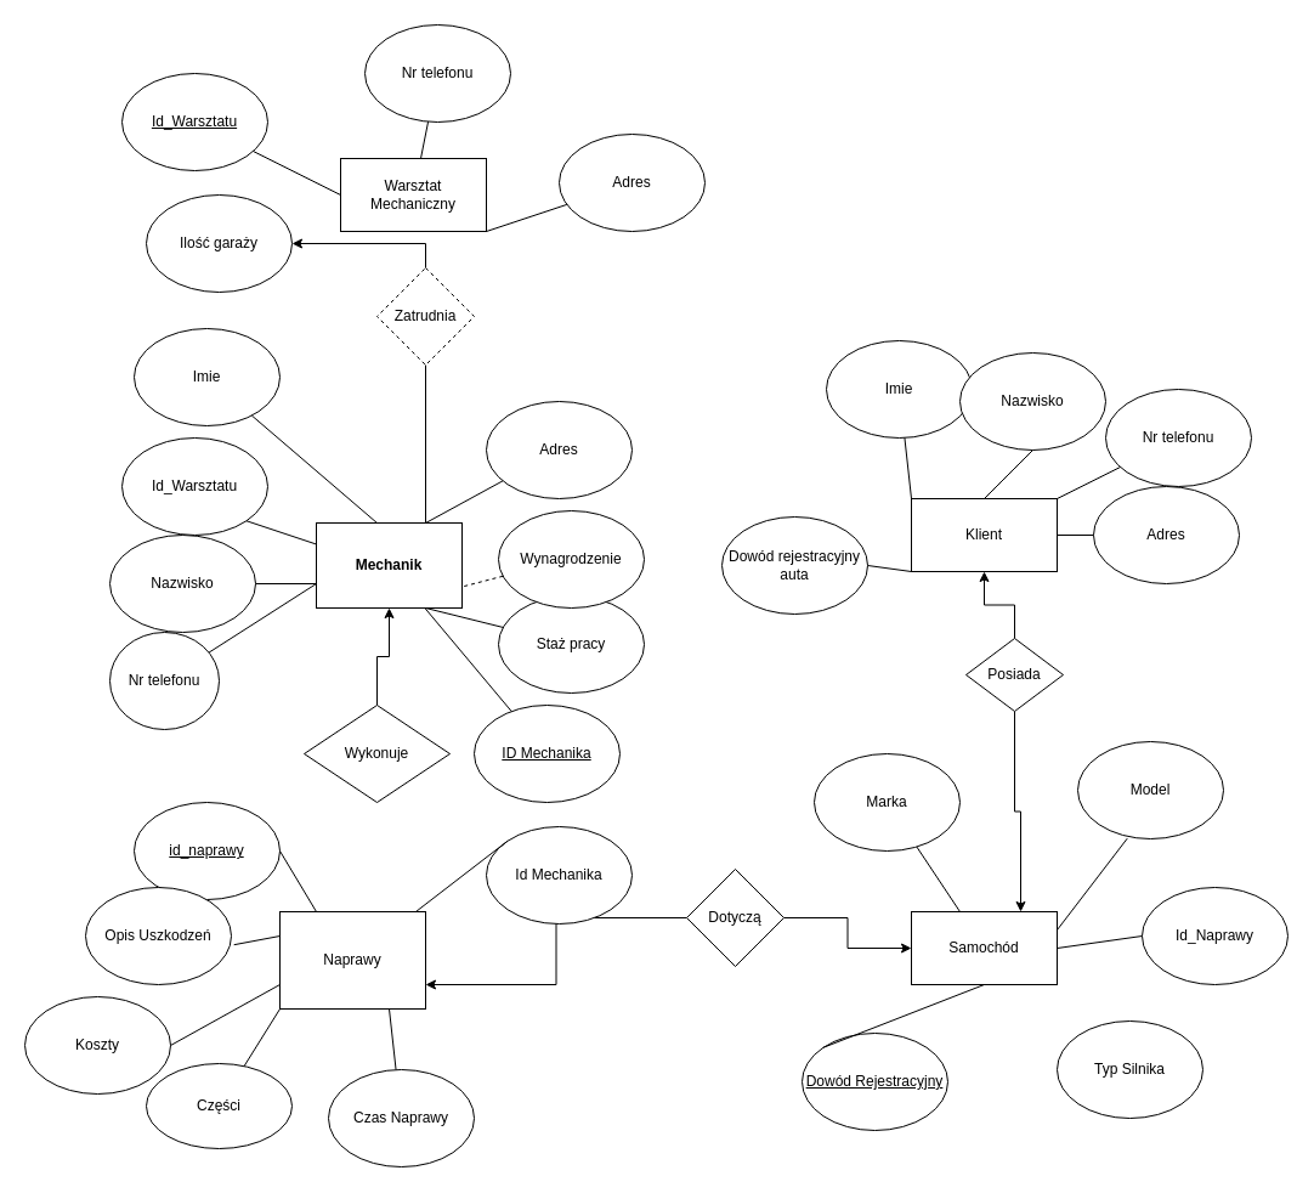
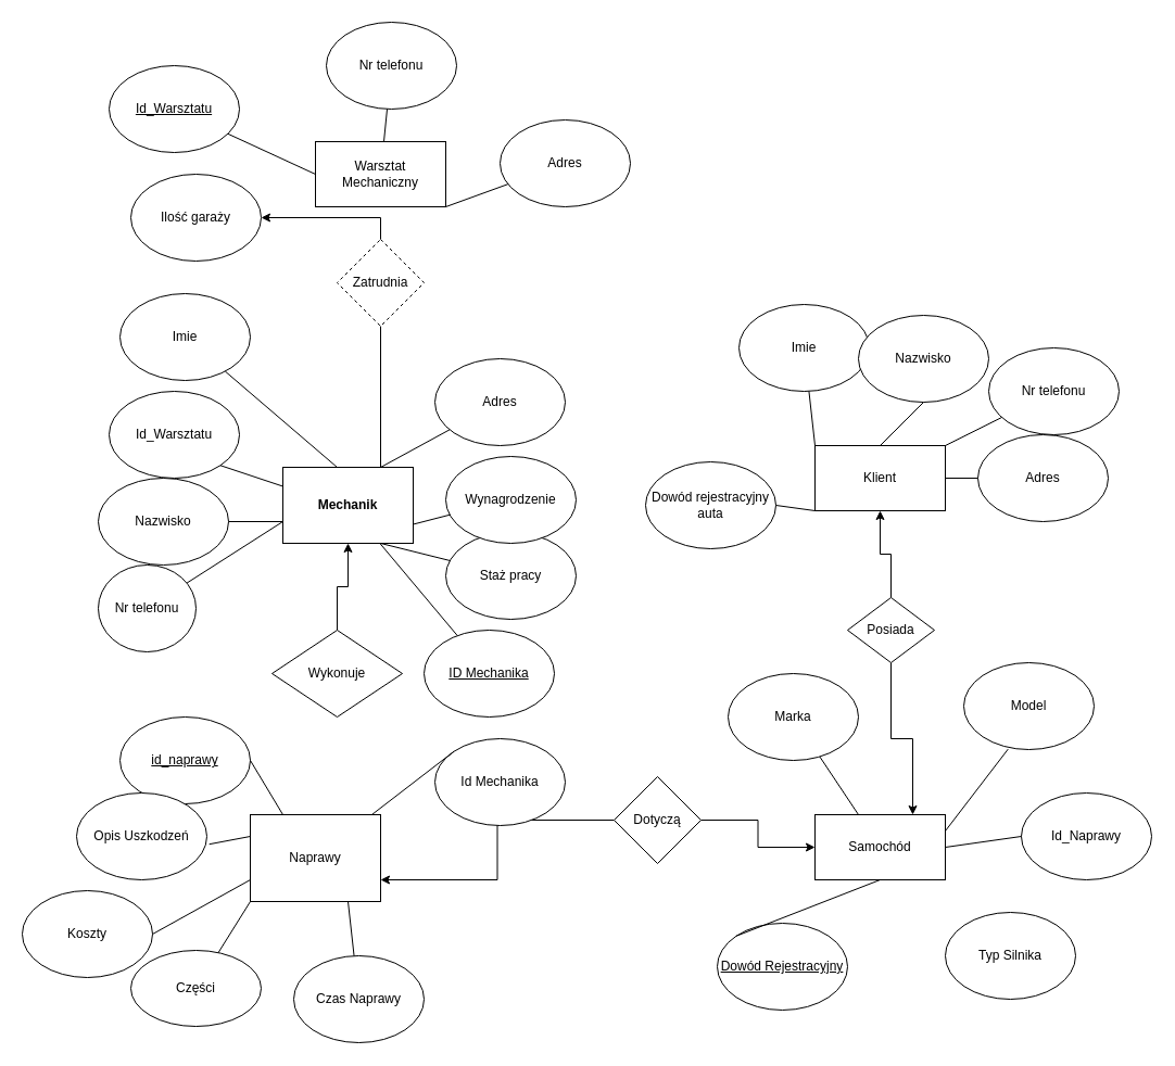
- <mxCell id="32" value="Warsztat Mechaniczny" style="rounded=0;whiteSpace=wrap;html=1;" vertex="1" parent="1"><mxGeometry x="280" y="130" width="120" height="60" as="geometry" /></mxCell>
+ <mxCell id="32" value="Warsztat Mechaniczny" style="rounded=0;whiteSpace=wrap;html=1;" vertex="1" parent="1"><mxGeometry x="290" y="130" width="120" height="60" as="geometry" /></mxCell>
- <mxCell id="48" value="" style="endArrow=none;html=1;entryX=1;entryY=0.75;entryDx=0;entryDy=0;dashed=1;" edge="1" parent="1" source="6" target="2"><mxGeometry width="50" height="50" relative="1" as="geometry"><mxPoint x="260" y="480" as="sourcePoint" /><mxPoint x="310" y="430" as="targetPoint" /></mxGeometry></mxCell>
+ <mxCell id="48" value="" style="endArrow=none;html=1;entryX=1;entryY=0.75;entryDx=0;entryDy=0;" edge="1" parent="1" source="6" target="2"><mxGeometry width="50" height="50" relative="1" as="geometry"><mxPoint x="260" y="480" as="sourcePoint" /><mxPoint x="310" y="430" as="targetPoint" /></mxGeometry></mxCell>
- <mxCell id="25" value="Posiada" style="rhombus;whiteSpace=wrap;html=1;" vertex="1" parent="1"><mxGeometry x="795" y="525" width="80" height="60" as="geometry" /></mxCell>
+ <mxCell id="25" value="Posiada" style="rhombus;whiteSpace=wrap;html=1;" vertex="1" parent="1"><mxGeometry x="780" y="550" width="80" height="60" as="geometry" /></mxCell>
